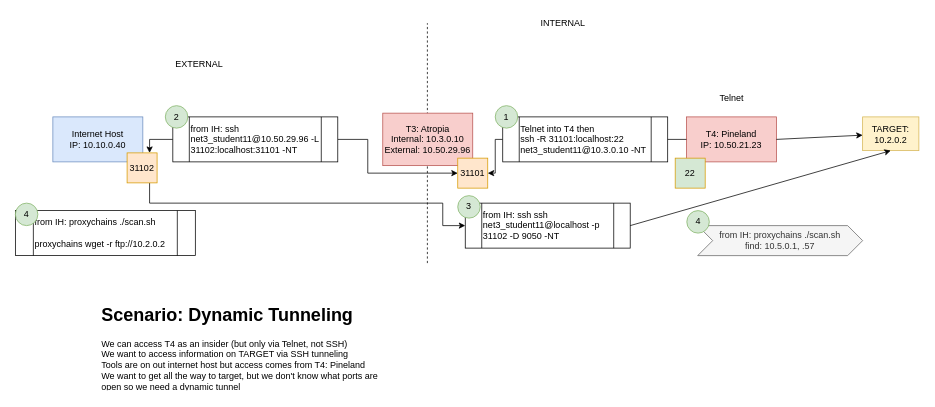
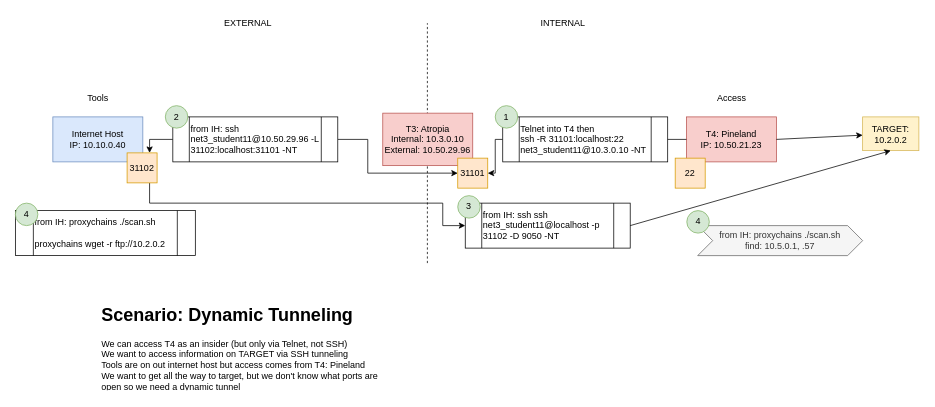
- <mxCell id="6" value="EXTERNAL" style="text;html=1;align=center;verticalAlign=middle;resizable=0;points=[];autosize=1;strokeColor=none;fillColor=none;" parent="1" vertex="1"><mxGeometry x="225" y="75" width="80" height="20" as="geometry" /></mxCell>
+ <mxCell id="6" value="EXTERNAL" style="text;html=1;align=center;verticalAlign=middle;resizable=0;points=[];autosize=1;strokeColor=none;fillColor=none;" parent="1" vertex="1"><mxGeometry x="290" y="20" width="80" height="20" as="geometry" /></mxCell>
+ <mxCell id="4" value="Tools" style="text;html=1;align=center;verticalAlign=middle;resizable=0;points=[];autosize=1;strokeColor=none;fillColor=none;" parent="1" vertex="1"><mxGeometry x="110" y="120" width="40" height="20" as="geometry" /></mxCell>
- <mxCell id="10" value="Telnet" style="text;html=1;align=center;verticalAlign=middle;resizable=0;points=[];autosize=1;strokeColor=none;fillColor=none;" parent="1" vertex="1"><mxGeometry x="950" y="120" width="50" height="20" as="geometry" /></mxCell>
+ <mxCell id="10" value="Access" style="text;html=1;align=center;verticalAlign=middle;resizable=0;points=[];autosize=1;strokeColor=none;fillColor=none;" parent="1" vertex="1"><mxGeometry x="950" y="120" width="50" height="20" as="geometry" /></mxCell>
- <mxCell id="13" value="22" style="whiteSpace=wrap;html=1;aspect=fixed;fillColor=#d5e8d4;strokeColor=#d79b00;" parent="1" vertex="1"><mxGeometry x="900" y="210" width="40" height="40" as="geometry" /></mxCell>
+ <mxCell id="13" value="22" style="whiteSpace=wrap;html=1;aspect=fixed;fillColor=#ffe6cc;strokeColor=#d79b00;" parent="1" vertex="1"><mxGeometry x="900" y="210" width="40" height="40" as="geometry" /></mxCell>
